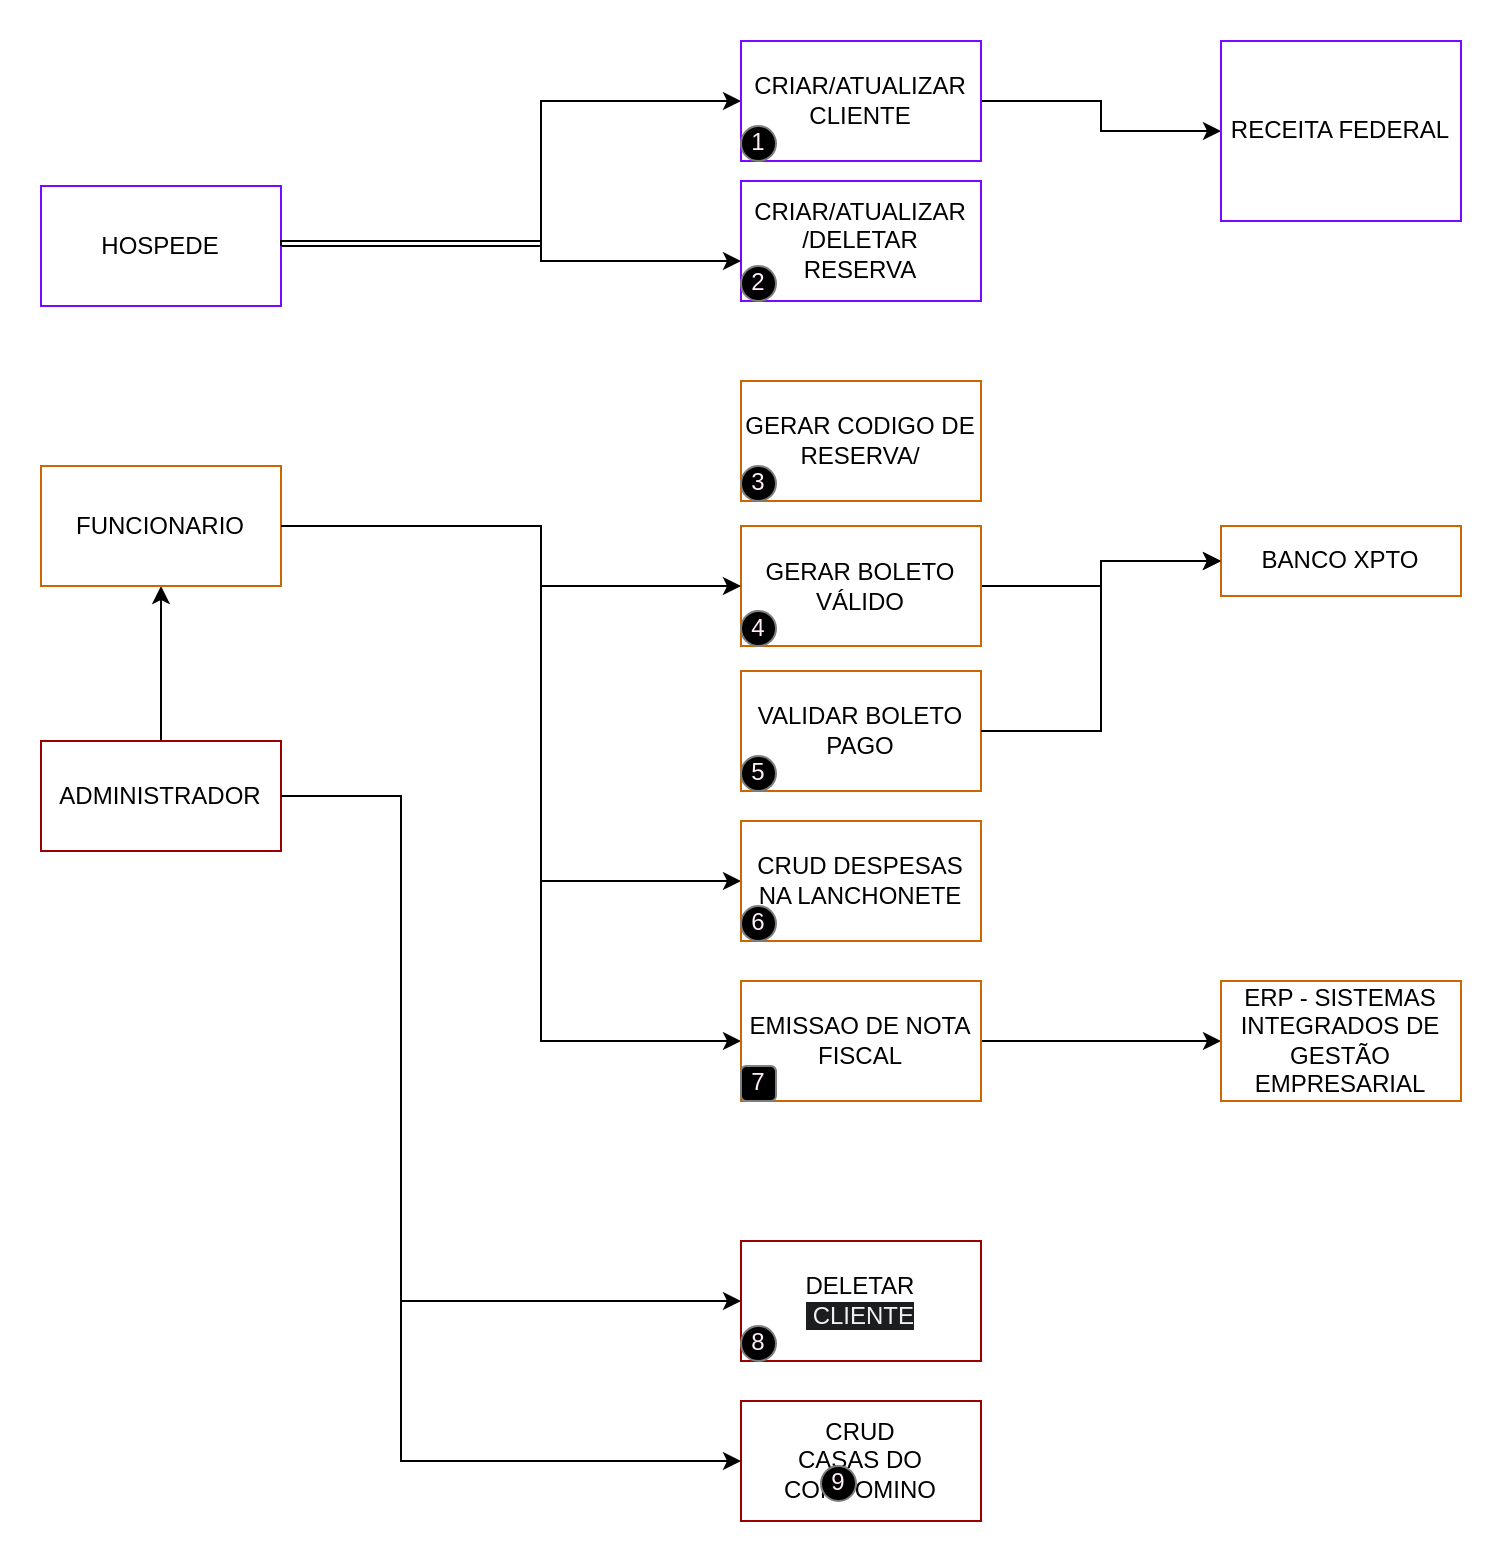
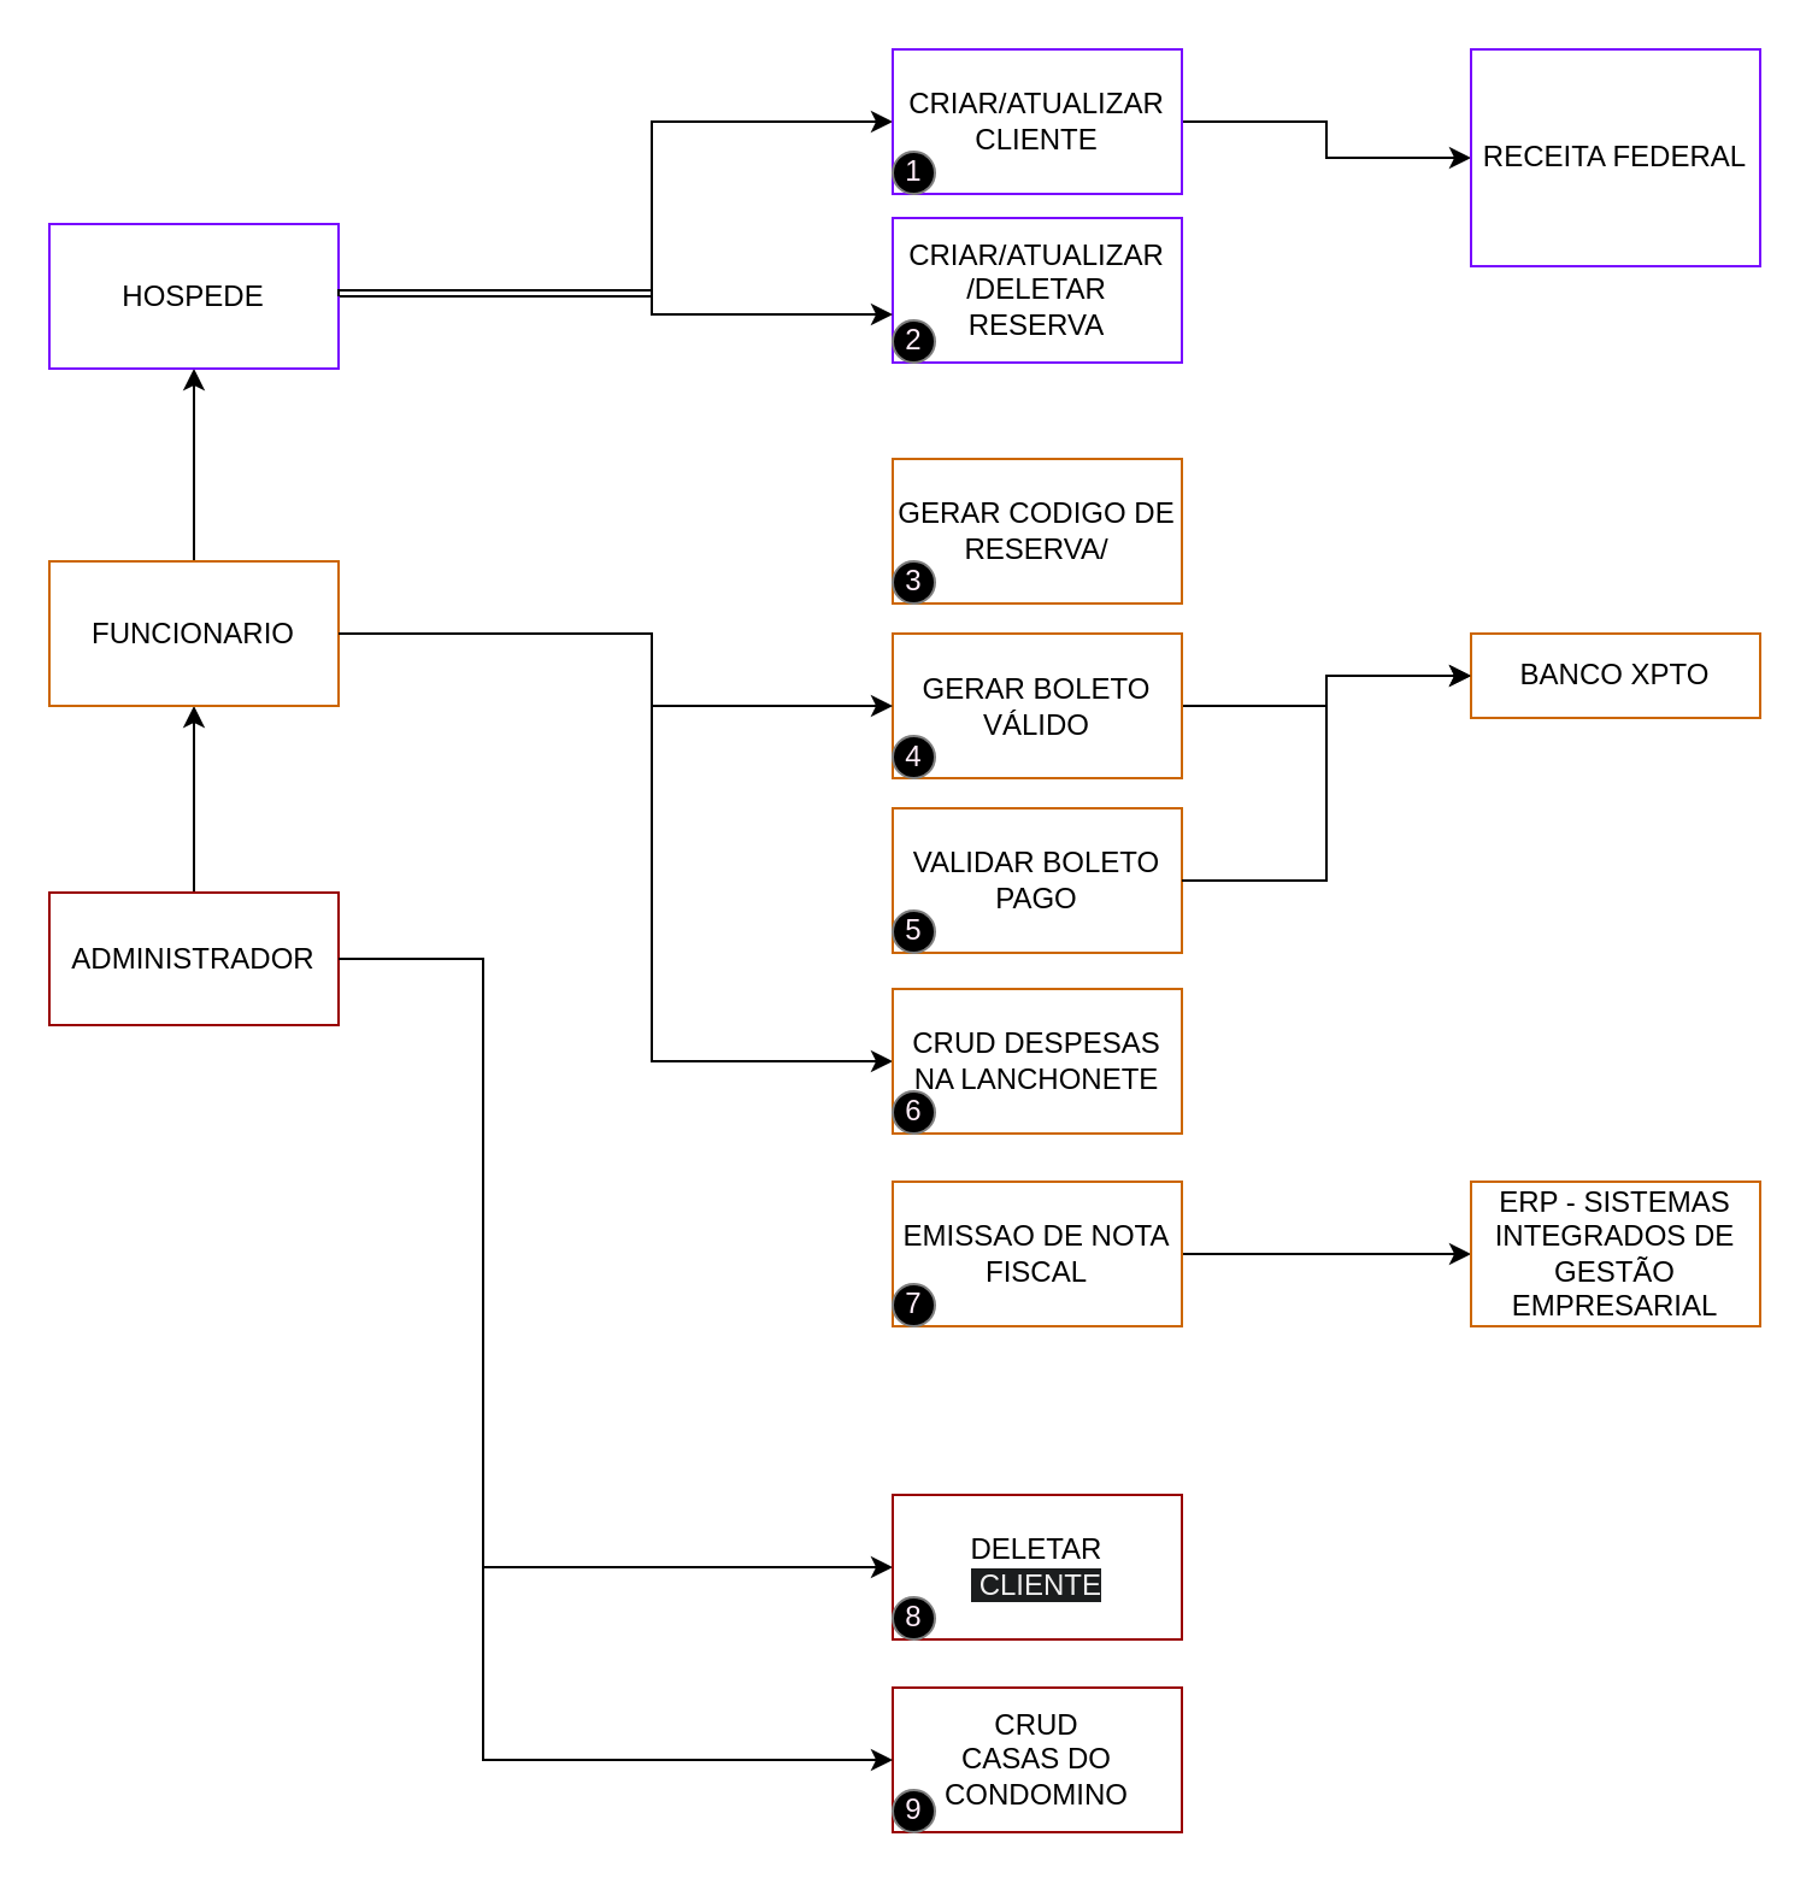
+ <mxCell id="5" value="" style="edgeStyle=orthogonalEdgeStyle;rounded=0;orthogonalLoop=1;jettySize=auto;html=1;" edge="1" parent="1" source="8" target="10"><mxGeometry relative="1" as="geometry" /></mxCell>
- <mxCell id="7" value="" style="edgeStyle=orthogonalEdgeStyle;rounded=0;orthogonalLoop=1;jettySize=auto;html=1;entryX=0;entryY=0.5;entryDx=0;entryDy=0;" edge="1" parent="1" source="8" target="24"><mxGeometry relative="1" as="geometry"><Array as="points"><mxPoint x="270" y="263" /><mxPoint x="270" y="520" /></Array></mxGeometry></mxCell>
- <mxCell id="36" value="7" style="whiteSpace=wrap;html=1;aspect=fixed;fillColor=#000000;strokeColor=#7E7E7E;fontColor=#FFEDF9;rounded=1;" vertex="1" parent="1"><mxGeometry x="370" y="532.5" width="17.5" height="17.5" as="geometry" /></mxCell>
+ <mxCell id="36" value="7" style="ellipse;whiteSpace=wrap;html=1;aspect=fixed;fillColor=#000000;strokeColor=#7E7E7E;fontColor=#FFEDF9;" vertex="1" parent="1"><mxGeometry x="370" y="532.5" width="17.5" height="17.5" as="geometry" /></mxCell>
- <mxCell id="38" value="9" style="ellipse;whiteSpace=wrap;html=1;aspect=fixed;fillColor=#000000;strokeColor=#7E7E7E;fontColor=#FFEDF9;" vertex="1" parent="1"><mxGeometry x="410" y="732.5" width="17.5" height="17.5" as="geometry" /></mxCell>
+ <mxCell id="38" value="9" style="ellipse;whiteSpace=wrap;html=1;aspect=fixed;fillColor=#000000;strokeColor=#7E7E7E;fontColor=#FFEDF9;" vertex="1" parent="1"><mxGeometry x="370" y="742.5" width="17.5" height="17.5" as="geometry" /></mxCell>
